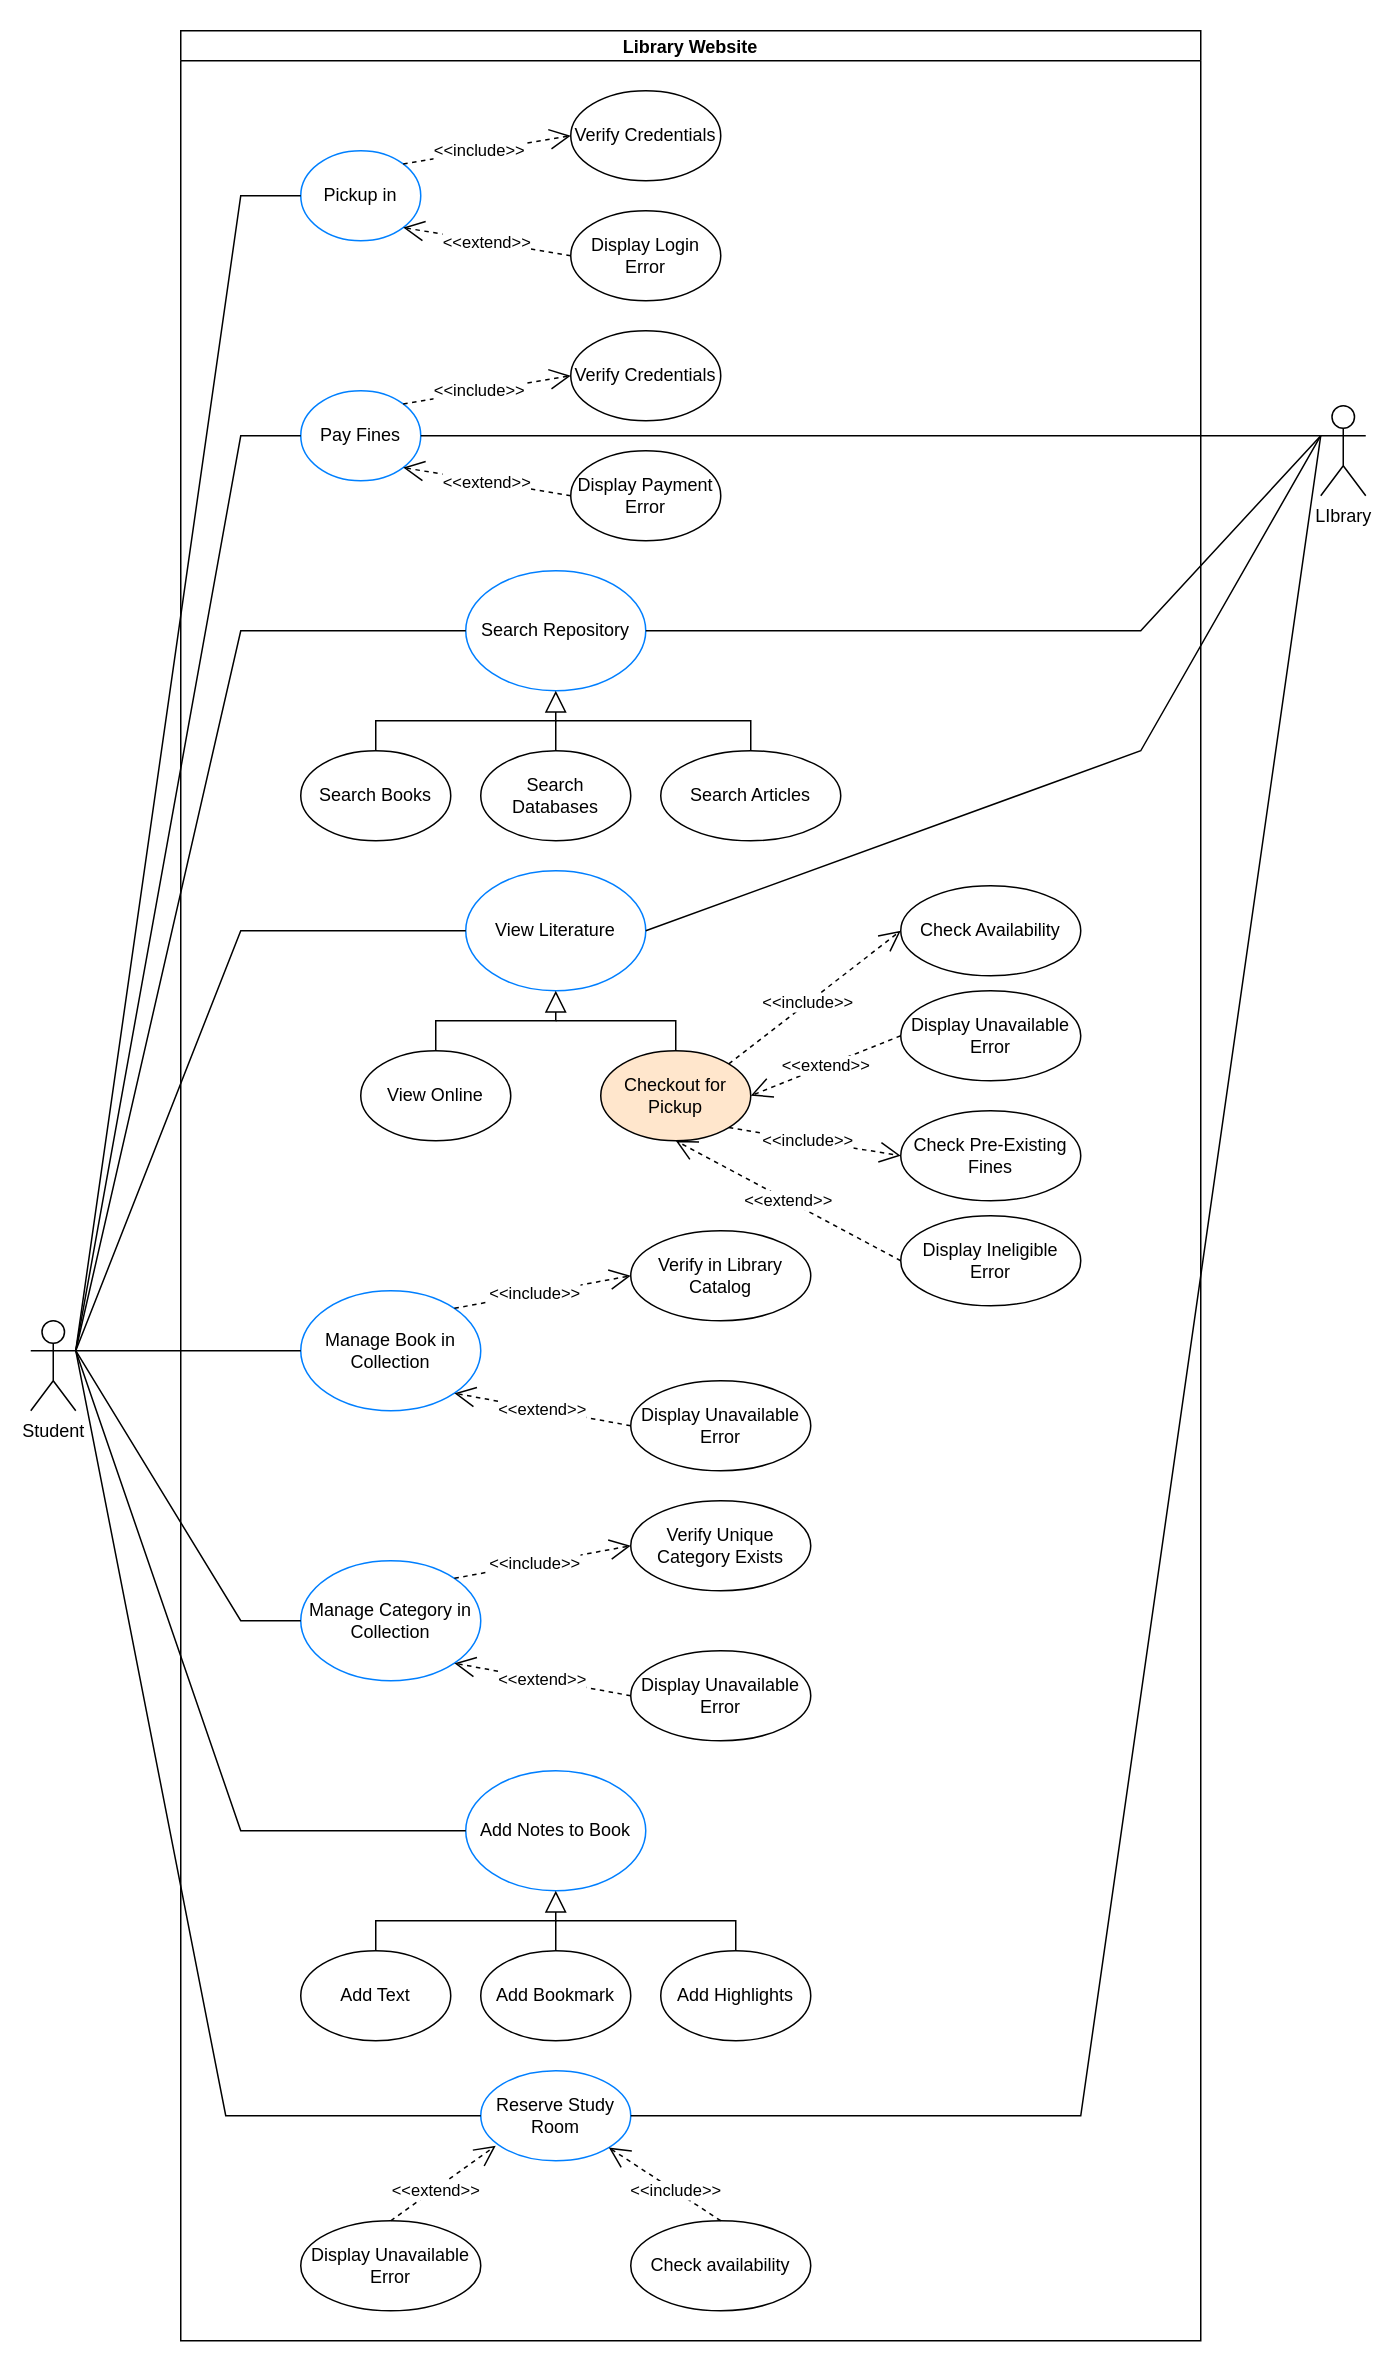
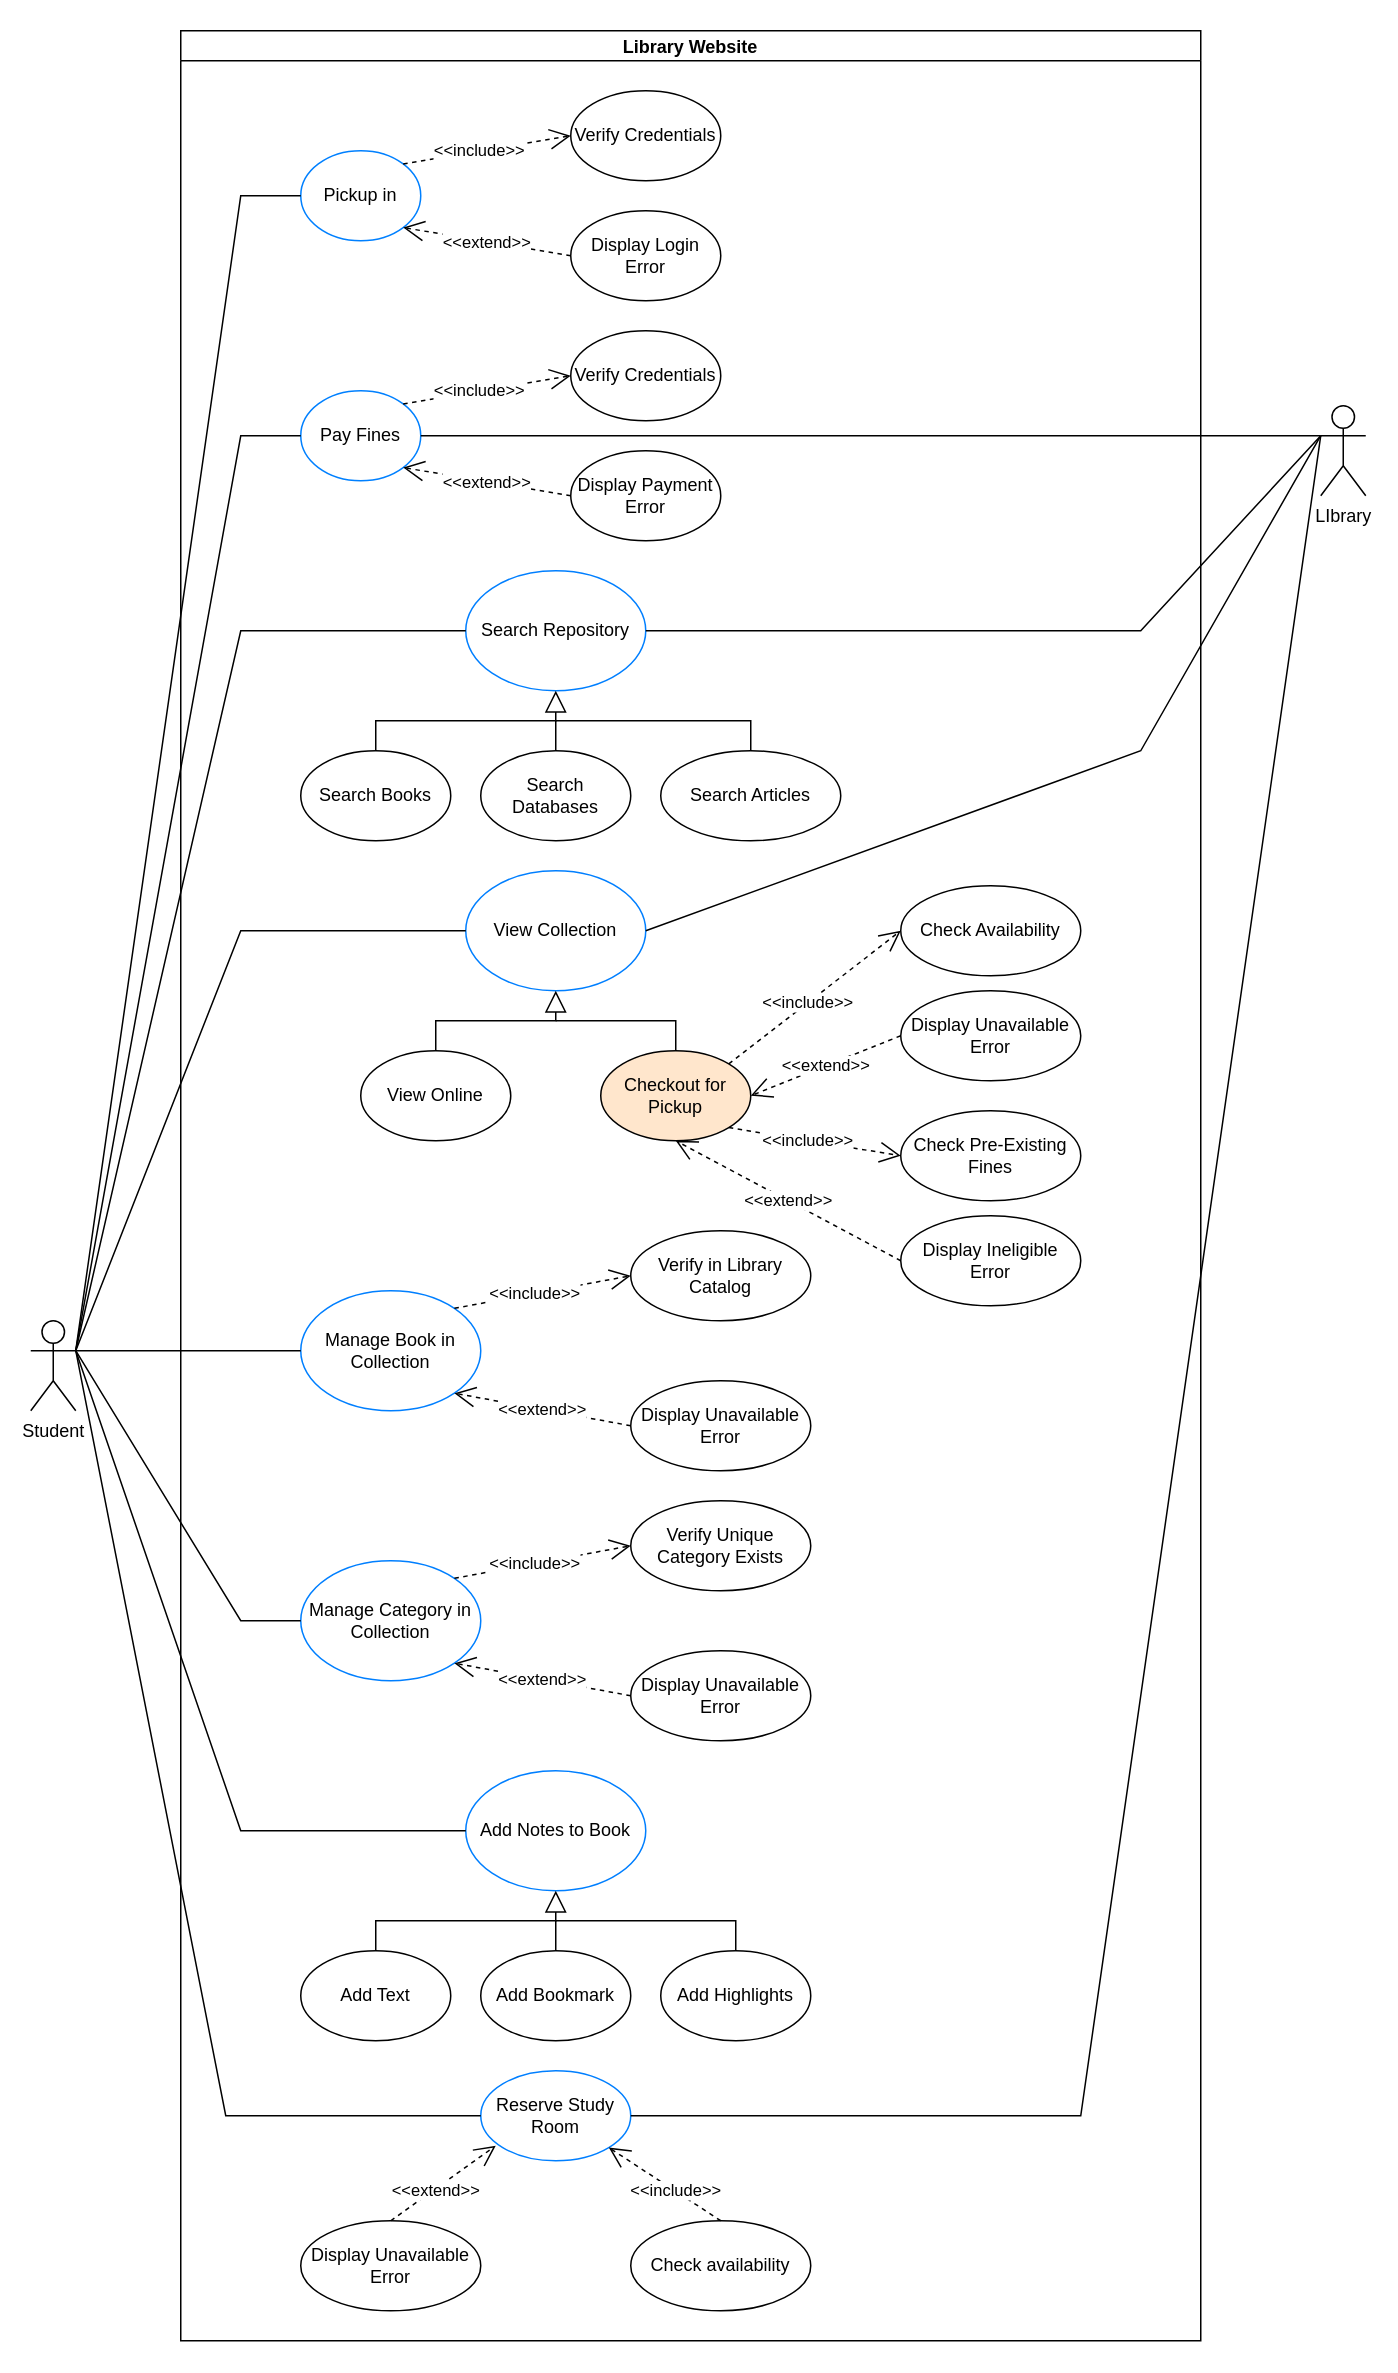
- <mxCell id="25" value="View Literature" style="ellipse;whiteSpace=wrap;html=1;strokeColor=#007FFF;" parent="2" vertex="1"><mxGeometry x="190" y="560" width="120" height="80" as="geometry" /></mxCell>
+ <mxCell id="25" value="View Collection" style="ellipse;whiteSpace=wrap;html=1;strokeColor=#007FFF;" parent="2" vertex="1"><mxGeometry x="190" y="560" width="120" height="80" as="geometry" /></mxCell>
